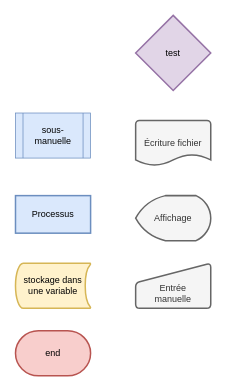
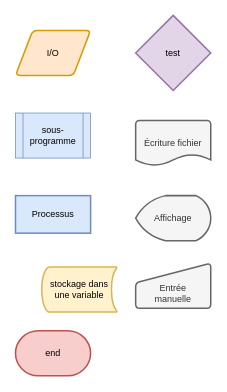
+ <mxCell id="4" value="I/O" style="shape=parallelogram;html=1;strokeWidth=2;perimeter=parallelogramPerimeter;whiteSpace=wrap;rounded=1;arcSize=12;size=0.23;fillColor=#ffe6cc;strokeColor=#d79b00;" parent="1" vertex="1"><mxGeometry x="20" y="40" width="100" height="60" as="geometry" /></mxCell>
- <mxCell id="3" value="sous-manuelle" style="verticalLabelPosition=middle;verticalAlign=middle;html=1;shape=process;whiteSpace=wrap;rounded=1;size=0.1;arcSize=0;fillColor=#dae8fc;strokeColor=#6c8ebf;labelPosition=center;align=center;" parent="1" vertex="1"><mxGeometry x="20" y="150" width="100" height="60" as="geometry" /></mxCell>
+ <mxCell id="3" value="sous-programme" style="verticalLabelPosition=middle;verticalAlign=middle;html=1;shape=process;whiteSpace=wrap;rounded=1;size=0.1;arcSize=0;fillColor=#dae8fc;strokeColor=#6c8ebf;labelPosition=center;align=center;" parent="1" vertex="1"><mxGeometry x="20" y="150" width="100" height="60" as="geometry" /></mxCell>
- <mxCell id="6" value="stockage dans une variable" style="strokeWidth=2;html=1;shape=mxgraph.flowchart.stored_data;whiteSpace=wrap;fillColor=#fff2cc;strokeColor=#d6b656;" parent="1" vertex="1"><mxGeometry x="20" y="350" width="100" height="60" as="geometry" /></mxCell>
+ <mxCell id="6" value="stockage dans une variable" style="strokeWidth=2;html=1;shape=mxgraph.flowchart.stored_data;whiteSpace=wrap;fillColor=#fff2cc;strokeColor=#d6b656;" parent="1" vertex="1"><mxGeometry x="55" y="355" width="100" height="60" as="geometry" /></mxCell>
